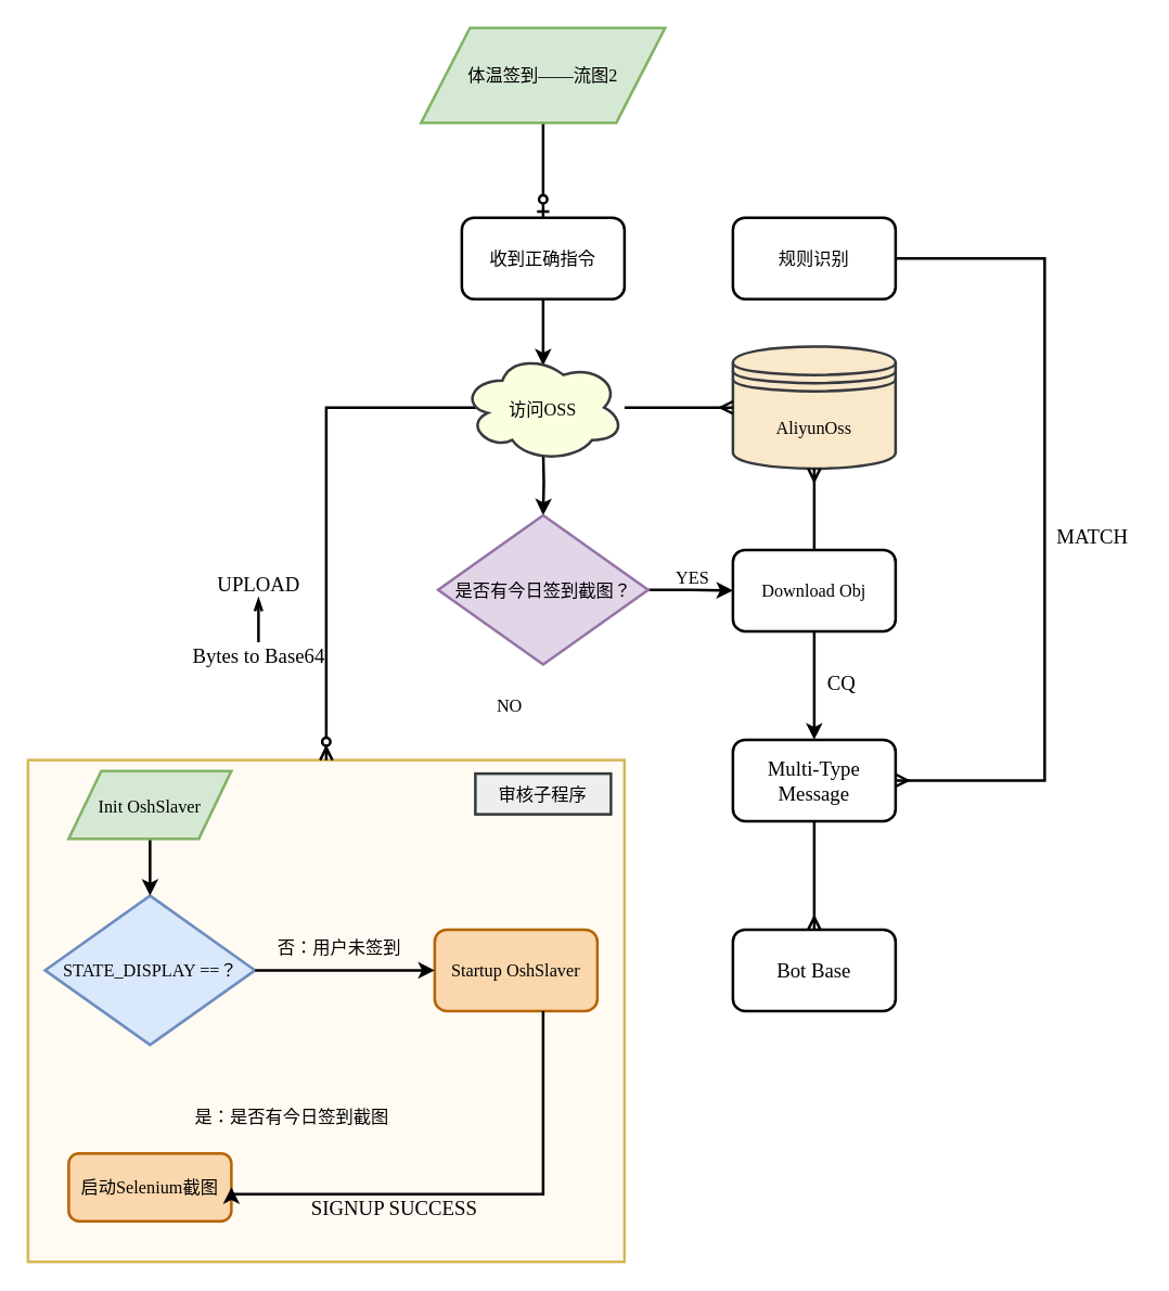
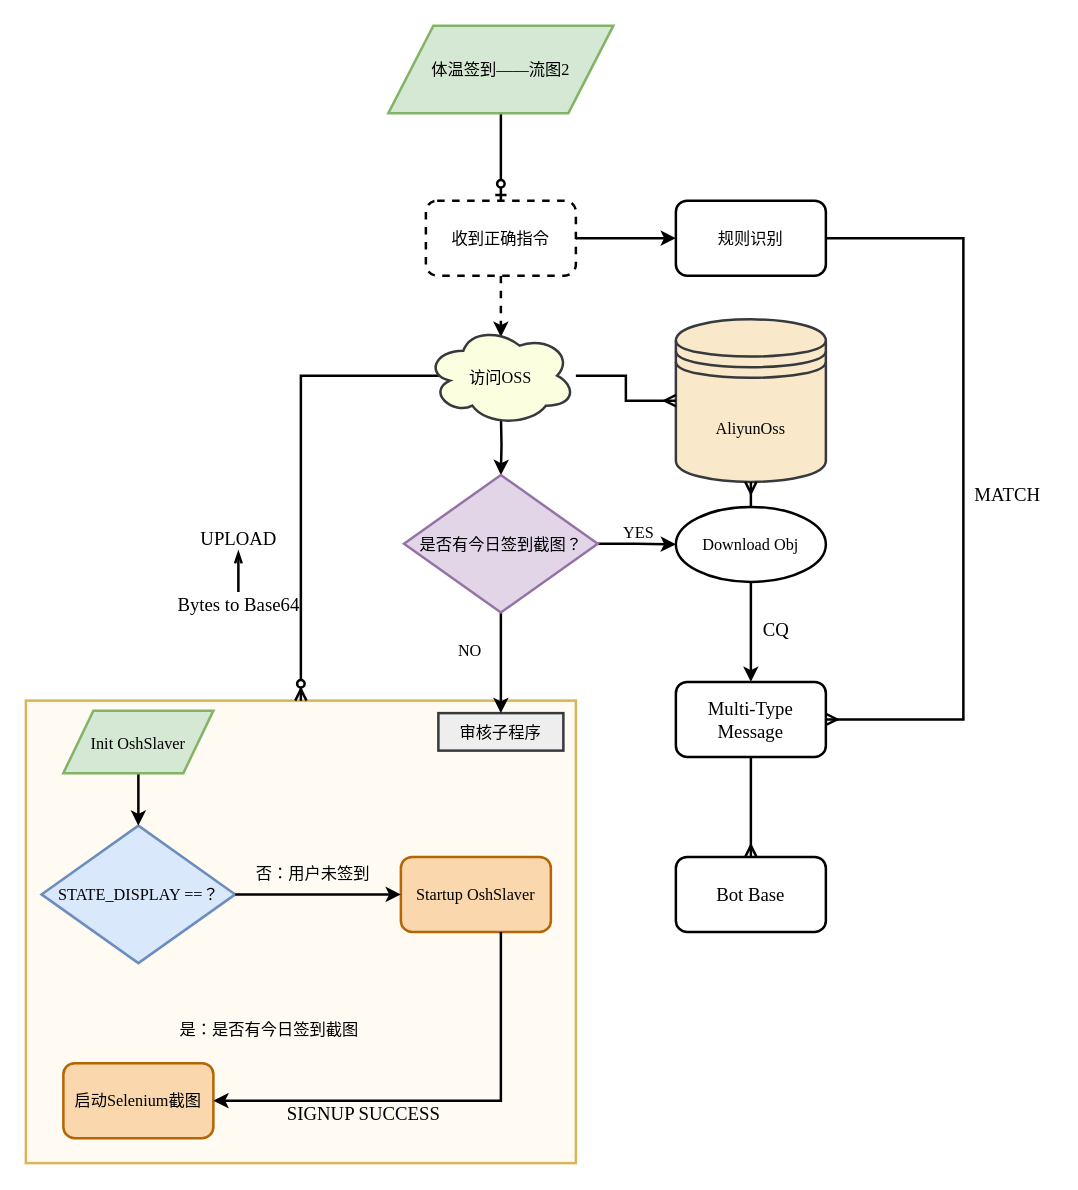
- <mxCell id="19" value="收到正确指令" style="rounded=1;whiteSpace=wrap;html=1;strokeWidth=2;fontFamily=Times New Roman;fontSize=13;" vertex="1" parent="1"><mxGeometry x="340" y="160" width="120" height="60" as="geometry" /></mxCell>
+ <mxCell id="19" value="收到正确指令" style="rounded=1;whiteSpace=wrap;html=1;strokeWidth=2;fontFamily=Times New Roman;fontSize=13;dashed=1;" vertex="1" parent="1"><mxGeometry x="340" y="160" width="120" height="60" as="geometry" /></mxCell>
+ <mxCell id="17" value="" style="edgeStyle=orthogonalEdgeStyle;rounded=0;orthogonalLoop=1;jettySize=auto;html=1;startArrow=none;startFill=0;endArrow=classic;endFill=1;strokeWidth=2;fontFamily=Times New Roman;fontSize=15;" edge="1" parent="1" source="19" target="21"><mxGeometry relative="1" as="geometry" /></mxCell>
- <mxCell id="18" value="" style="edgeStyle=orthogonalEdgeStyle;rounded=0;orthogonalLoop=1;jettySize=auto;html=1;startArrow=none;startFill=0;endArrow=classic;endFill=1;strokeWidth=2;fontFamily=Times New Roman;fontSize=15;entryX=0.5;entryY=0.113;entryDx=0;entryDy=0;entryPerimeter=0;" edge="1" parent="1" source="19" target="40"><mxGeometry relative="1" as="geometry" /></mxCell>
+ <mxCell id="18" value="" style="edgeStyle=orthogonalEdgeStyle;rounded=0;orthogonalLoop=1;jettySize=auto;html=1;startArrow=none;startFill=0;endArrow=classic;endFill=1;strokeWidth=2;fontFamily=Times New Roman;fontSize=15;entryX=0.5;entryY=0.113;entryDx=0;entryDy=0;entryPerimeter=0;dashed=1;" edge="1" parent="1" source="19" target="40"><mxGeometry relative="1" as="geometry" /></mxCell>
- <mxCell id="26" value="AliyunOss" style="shape=datastore;whiteSpace=wrap;html=1;strokeWidth=2;fontFamily=Times New Roman;fontSize=13;fillColor=#F9E8CA;strokeColor=#36393d;" vertex="1" parent="1"><mxGeometry x="540" y="255" width="120" height="90" as="geometry" /></mxCell>
+ <mxCell id="26" value="AliyunOss" style="shape=datastore;whiteSpace=wrap;html=1;strokeWidth=2;fontFamily=Times New Roman;fontSize=13;fillColor=#F9E8CA;strokeColor=#36393d;" vertex="1" parent="1"><mxGeometry x="540" y="255" width="120" height="130" as="geometry" /></mxCell>
- <mxCell id="29" value="Download Obj" style="rounded=1;whiteSpace=wrap;html=1;strokeWidth=2;fontFamily=Times New Roman;fontSize=13;" vertex="1" parent="1"><mxGeometry x="540" y="405" width="120" height="60" as="geometry" /></mxCell>
+ <mxCell id="29" value="Download Obj" style="ellipse;whiteSpace=wrap;html=1;strokeWidth=2;fontFamily=Times New Roman;fontSize=13;" vertex="1" parent="1"><mxGeometry x="540" y="405" width="120" height="60" as="geometry" /></mxCell>
+ <mxCell id="24" value="" style="edgeStyle=orthogonalEdgeStyle;rounded=0;orthogonalLoop=1;jettySize=auto;html=1;endArrow=classic;endFill=1;strokeWidth=2;fontFamily=Times New Roman;fontSize=13;entryX=0.5;entryY=0;entryDx=0;entryDy=0;" edge="1" parent="1" source="25" target="4"><mxGeometry relative="1" as="geometry"><Array as="points"><mxPoint x="400" y="570" /></Array></mxGeometry></mxCell>
- <mxCell id="6" value="启动Selenium截图" style="rounded=1;whiteSpace=wrap;html=1;strokeWidth=2;fontFamily=Times New Roman;fontSize=13;fillColor=#fad7ac;strokeColor=#b46504;" vertex="1" parent="2"><mxGeometry x="30" y="290" width="120" height="50" as="geometry" /></mxCell>
+ <mxCell id="6" value="启动Selenium截图" style="rounded=1;whiteSpace=wrap;html=1;strokeWidth=2;fontFamily=Times New Roman;fontSize=13;fillColor=#fad7ac;strokeColor=#b46504;" vertex="1" parent="2"><mxGeometry x="30" y="290" width="120" height="60" as="geometry" /></mxCell>
